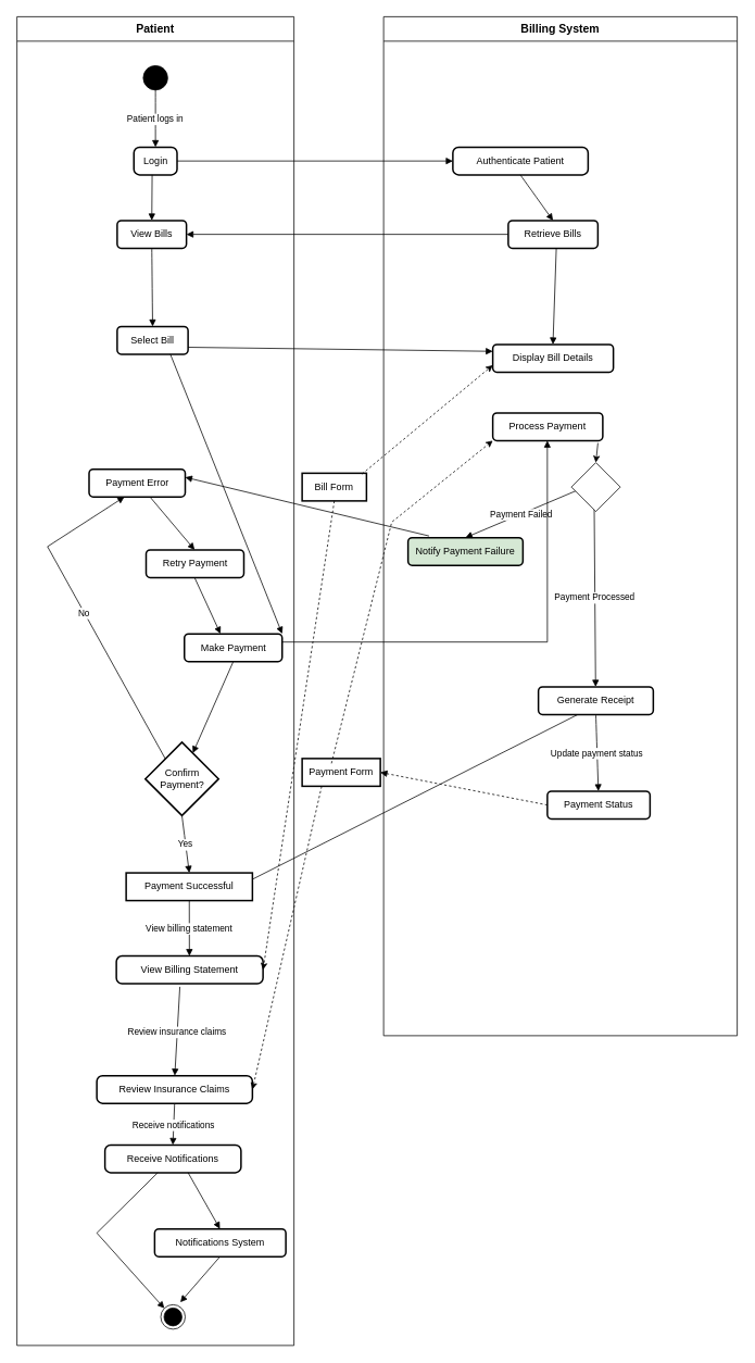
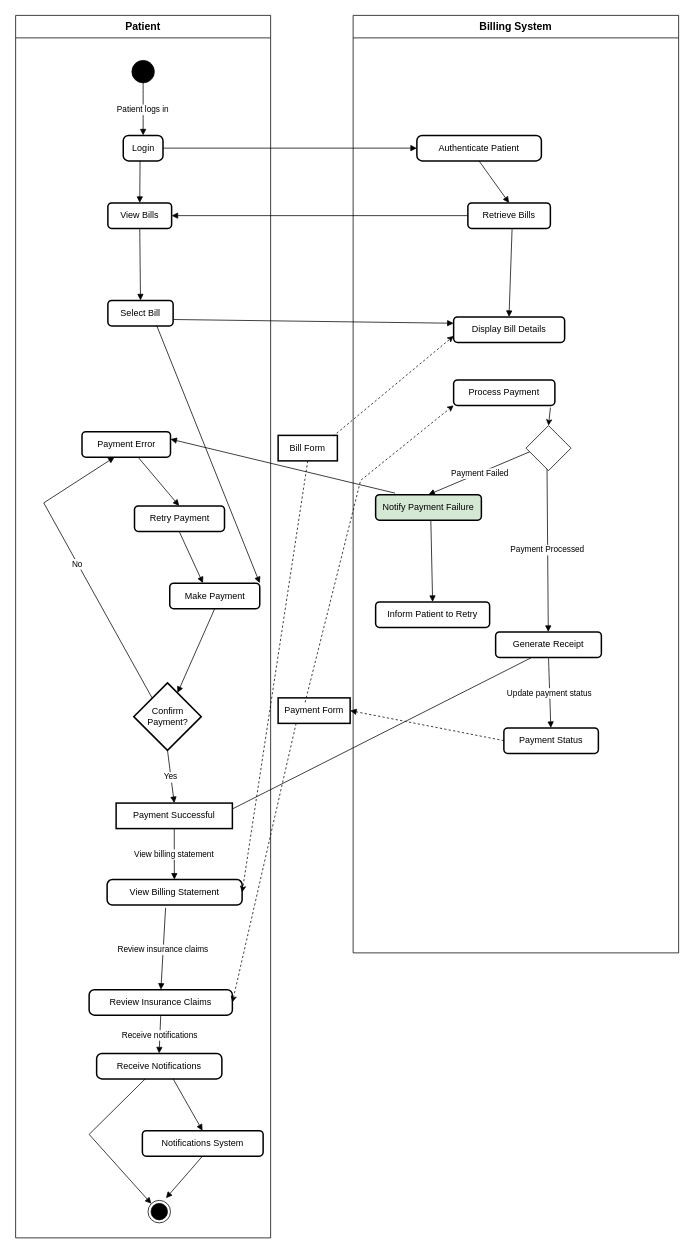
+ <mxCell id="31" value="" style="startArrow=none;endArrow=block;exitX=0.522;exitY=1;entryX=0.5;entryY=0;rounded=0;" edge="1" parent="1" source="9" target="10"><mxGeometry relative="1" as="geometry" /></mxCell>
- <mxCell id="35" value="" style="startArrow=none;endArrow=block;exitX=0.998;exitY=0.298;entryX=0.496;entryY=1;rounded=0;edgeStyle=orthogonalEdgeStyle;" edge="1" parent="1" source="14" target="7"><mxGeometry relative="1" as="geometry" /></mxCell>
+ <mxCell id="10" value="Inform Patient to Retry" style="whiteSpace=wrap;strokeWidth=2;rounded=1;" vertex="1" parent="1"><mxGeometry x="500" y="802" width="152" height="34" as="geometry" /></mxCell>
